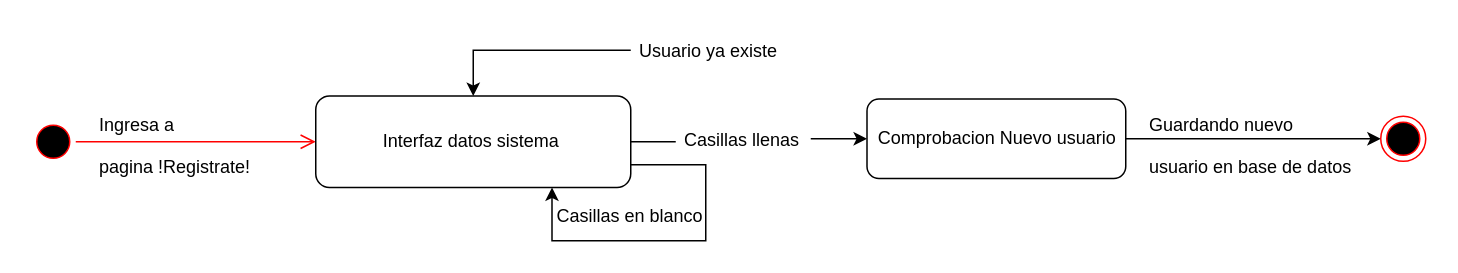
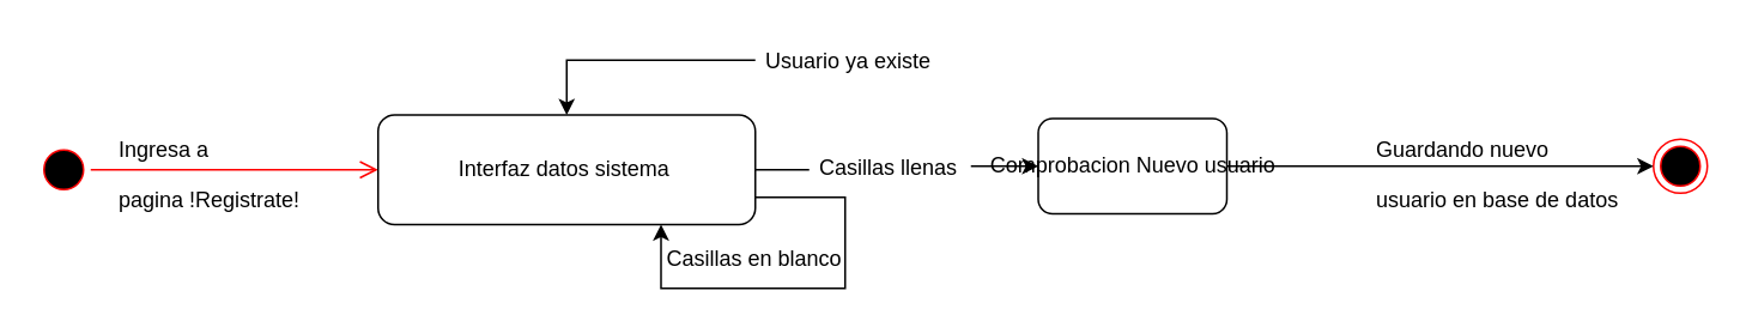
- <mxCell id="9" value="Comprobacion Nuevo usuario" style="html=1;rounded=1;" vertex="1" parent="1"><mxGeometry x="577.5" y="65.5" width="172.5" height="53" as="geometry" /></mxCell>
+ <mxCell id="9" value="Comprobacion Nuevo usuario" style="html=1;rounded=1;" vertex="1" parent="1"><mxGeometry x="577.5" y="65.5" width="105" height="53" as="geometry" /></mxCell>
